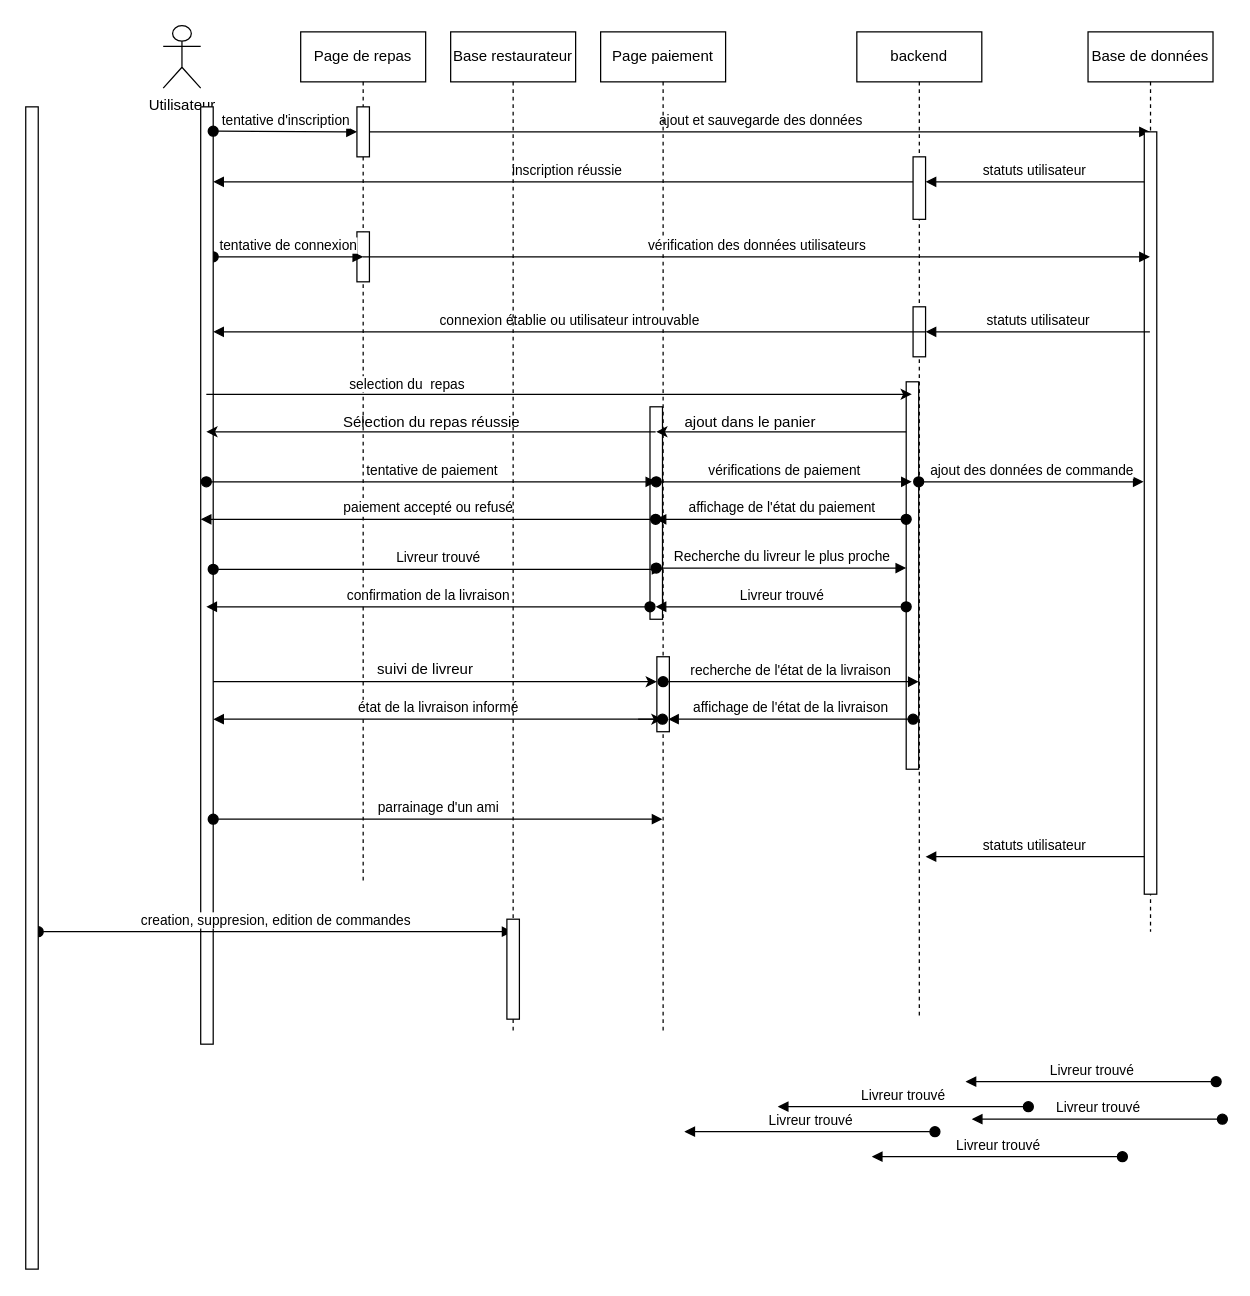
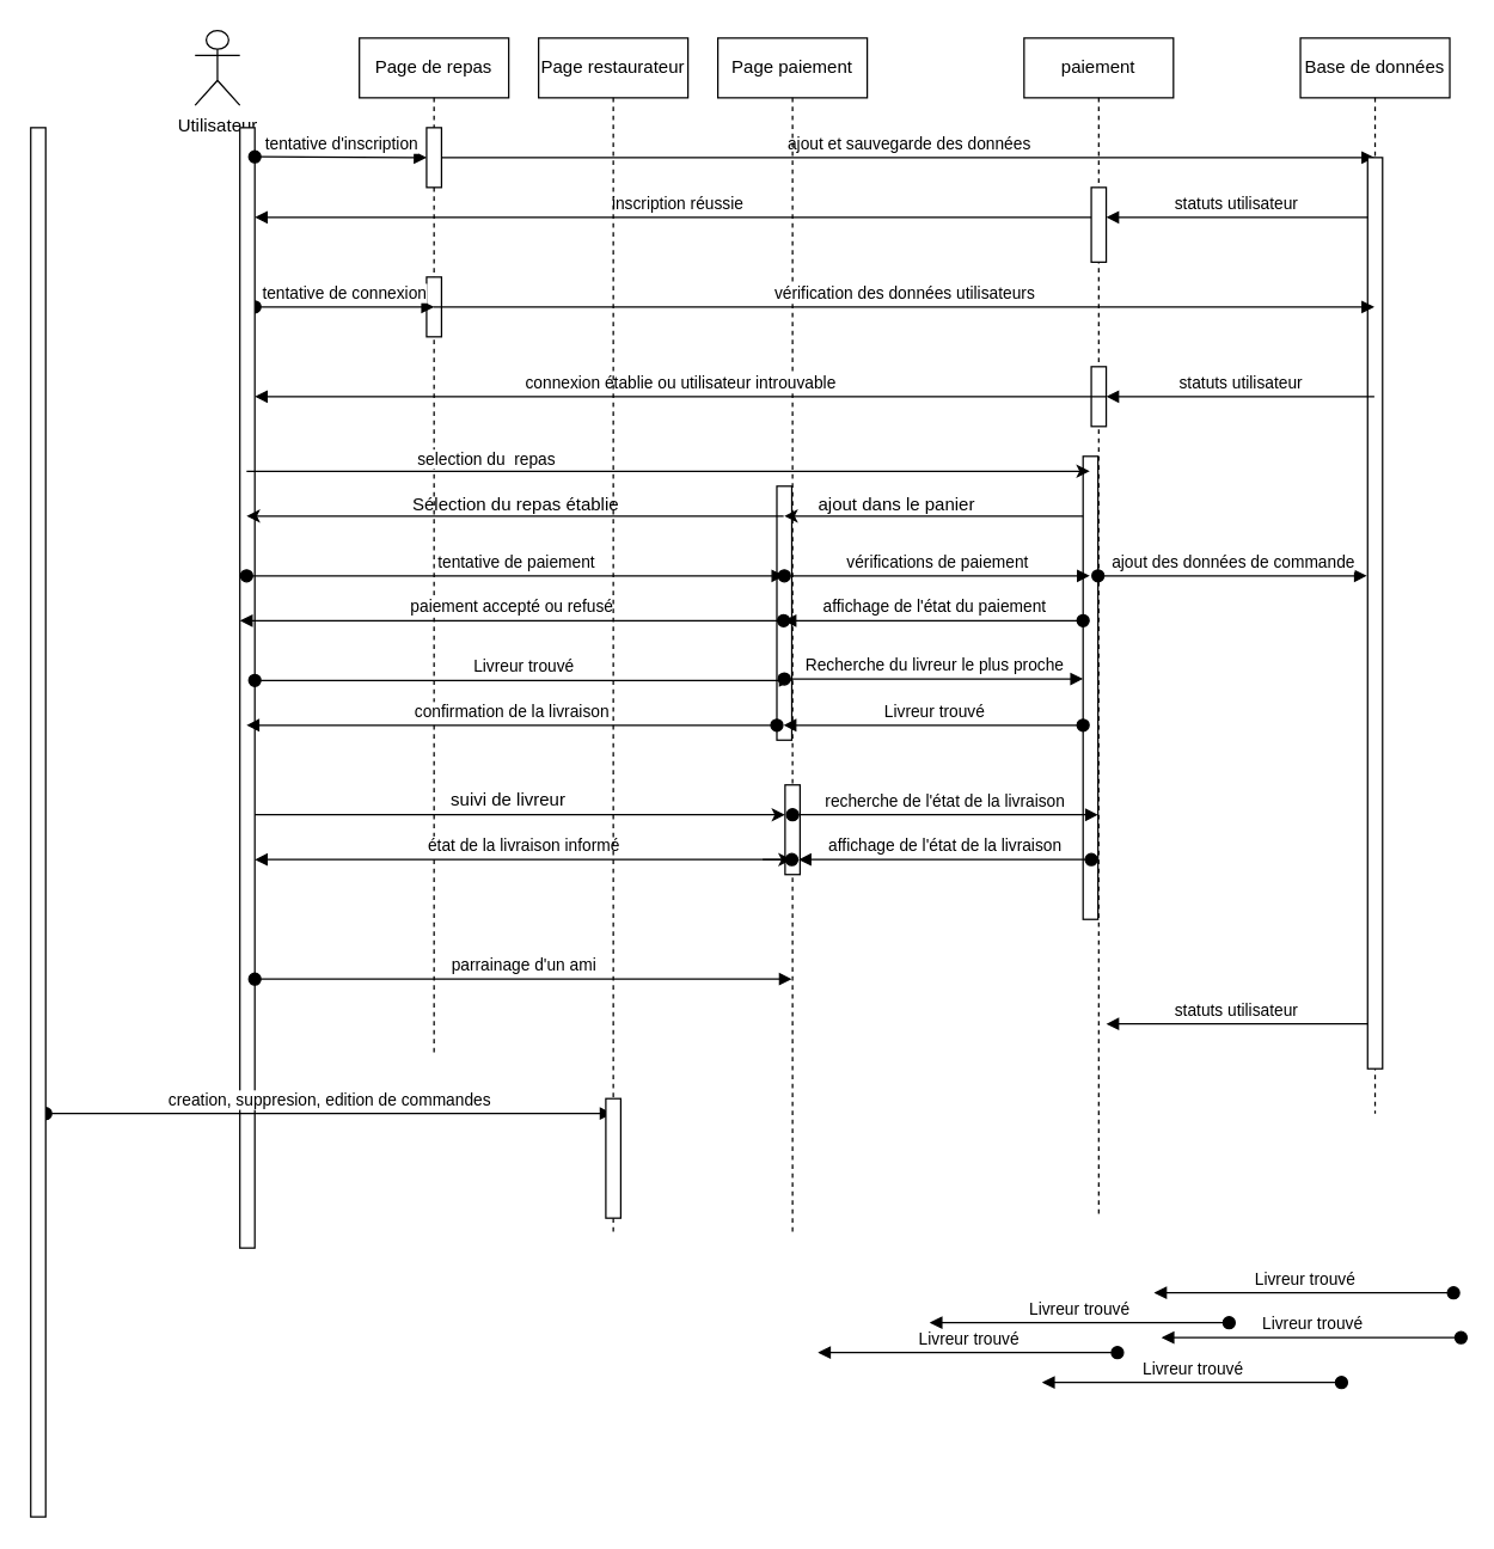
- <mxCell id="58" value="Base restaurateur" style="shape=umlLifeline;perimeter=lifelinePerimeter;whiteSpace=wrap;html=1;container=0;dropTarget=0;collapsible=0;recursiveResize=0;outlineConnect=0;portConstraint=eastwest;newEdgeStyle={&quot;edgeStyle&quot;:&quot;elbowEdgeStyle&quot;,&quot;elbow&quot;:&quot;vertical&quot;,&quot;curved&quot;:0,&quot;rounded&quot;:0};" vertex="1" parent="1"><mxGeometry x="360" y="25" width="100" height="800" as="geometry" /></mxCell>
+ <mxCell id="58" value="Page restaurateur" style="shape=umlLifeline;perimeter=lifelinePerimeter;whiteSpace=wrap;html=1;container=0;dropTarget=0;collapsible=0;recursiveResize=0;outlineConnect=0;portConstraint=eastwest;newEdgeStyle={&quot;edgeStyle&quot;:&quot;elbowEdgeStyle&quot;,&quot;elbow&quot;:&quot;vertical&quot;,&quot;curved&quot;:0,&quot;rounded&quot;:0};" vertex="1" parent="1"><mxGeometry x="360" y="25" width="100" height="800" as="geometry" /></mxCell>
- <mxCell id="10" value="backend" style="shape=umlLifeline;perimeter=lifelinePerimeter;whiteSpace=wrap;html=1;container=0;dropTarget=0;collapsible=0;recursiveResize=0;outlineConnect=0;portConstraint=eastwest;newEdgeStyle={&quot;edgeStyle&quot;:&quot;elbowEdgeStyle&quot;,&quot;elbow&quot;:&quot;vertical&quot;,&quot;curved&quot;:0,&quot;rounded&quot;:0};" vertex="1" parent="1"><mxGeometry x="685" y="25" width="100" height="790" as="geometry" /></mxCell>
+ <mxCell id="10" value="paiement" style="shape=umlLifeline;perimeter=lifelinePerimeter;whiteSpace=wrap;html=1;container=0;dropTarget=0;collapsible=0;recursiveResize=0;outlineConnect=0;portConstraint=eastwest;newEdgeStyle={&quot;edgeStyle&quot;:&quot;elbowEdgeStyle&quot;,&quot;elbow&quot;:&quot;vertical&quot;,&quot;curved&quot;:0,&quot;rounded&quot;:0};" vertex="1" parent="1"><mxGeometry x="685" y="25" width="100" height="790" as="geometry" /></mxCell>
- <mxCell id="35" value="Sélection du repas réussie" style="text;html=1;strokeColor=none;fillColor=none;align=center;verticalAlign=middle;whiteSpace=wrap;rounded=0;" vertex="1" parent="1"><mxGeometry x="254.5" y="322.5" width="180" height="30" as="geometry" /></mxCell>
+ <mxCell id="35" value="Sélection du repas établie" style="text;html=1;strokeColor=none;fillColor=none;align=center;verticalAlign=middle;whiteSpace=wrap;rounded=0;" vertex="1" parent="1"><mxGeometry x="254.5" y="322.5" width="180" height="30" as="geometry" /></mxCell>
